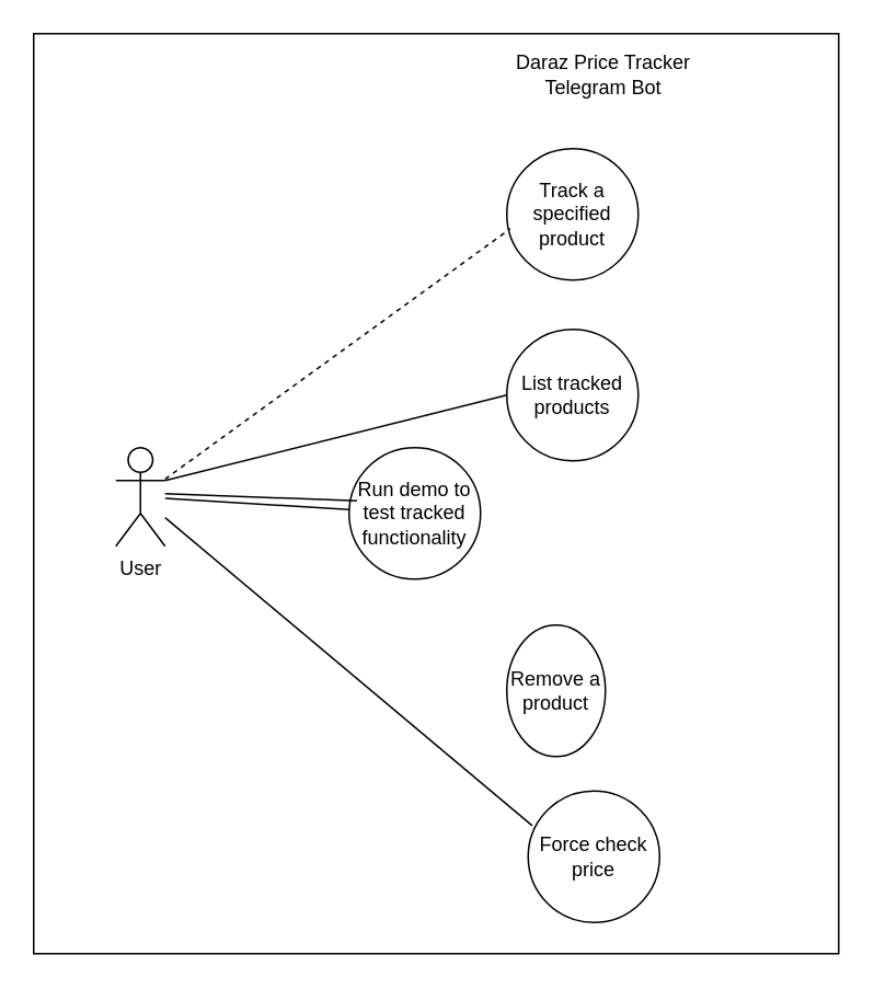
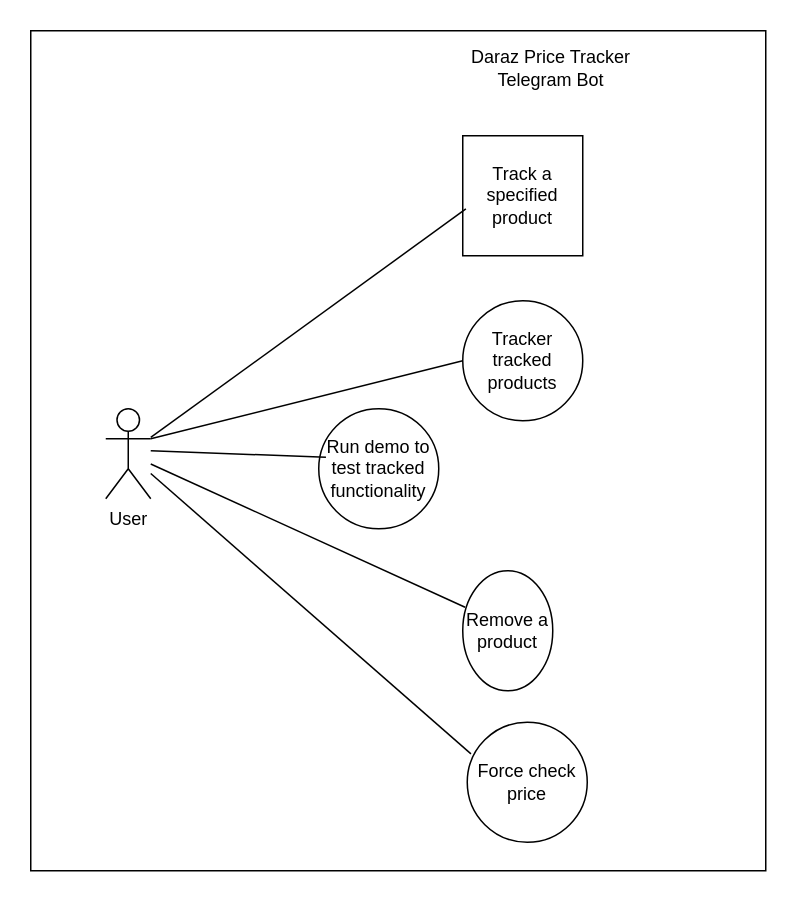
- <mxCell id="3" value="Track a specified product" style="ellipse;whiteSpace=wrap;html=1;aspect=fixed;" parent="1" vertex="1"><mxGeometry x="308" y="90" width="80" height="80" as="geometry" /></mxCell>
+ <mxCell id="3" value="Track a specified product" style="whiteSpace=wrap;html=1;aspect=fixed;rounded=0;" parent="1" vertex="1"><mxGeometry x="308" y="90" width="80" height="80" as="geometry" /></mxCell>
- <mxCell id="10" style="rounded=0;orthogonalLoop=1;jettySize=auto;html=1;entryX=0.026;entryY=0.61;entryDx=0;entryDy=0;entryPerimeter=0;endArrow=none;endFill=0;dashed=1;" parent="1" source="9" target="3" edge="1"><mxGeometry relative="1" as="geometry" /></mxCell>
+ <mxCell id="10" style="rounded=0;orthogonalLoop=1;jettySize=auto;html=1;entryX=0.026;entryY=0.61;entryDx=0;entryDy=0;entryPerimeter=0;endArrow=none;endFill=0;" parent="1" source="9" target="3" edge="1"><mxGeometry relative="1" as="geometry" /></mxCell>
- <mxCell id="5" value="&lt;div&gt;List tracked products&lt;/div&gt;" style="ellipse;whiteSpace=wrap;html=1;aspect=fixed;" parent="1" vertex="1"><mxGeometry x="308" y="200" width="80" height="80" as="geometry" /></mxCell>
+ <mxCell id="5" value="&lt;div&gt;Tracker tracked products&lt;/div&gt;" style="ellipse;whiteSpace=wrap;html=1;aspect=fixed;" parent="1" vertex="1"><mxGeometry x="308" y="200" width="80" height="80" as="geometry" /></mxCell>
- <mxCell id="12" style="rounded=0;orthogonalLoop=1;jettySize=auto;html=1;endArrow=none;endFill=0;" parent="1" source="9" target="7" edge="1"><mxGeometry relative="1" as="geometry"><mxPoint x="0" y="319" as="sourcePoint" /><mxPoint x="328" y="260" as="targetPoint" /></mxGeometry></mxCell>
+ <mxCell id="12" style="rounded=0;orthogonalLoop=1;jettySize=auto;html=1;entryX=0.026;entryY=0.304;entryDx=0;entryDy=0;endArrow=none;endFill=0;entryPerimeter=0;" parent="1" source="9" target="6" edge="1"><mxGeometry relative="1" as="geometry"><mxPoint x="0" y="319" as="sourcePoint" /><mxPoint x="328" y="260" as="targetPoint" /></mxGeometry></mxCell>
- <mxCell id="4" value="Force check price" style="ellipse;whiteSpace=wrap;html=1;aspect=fixed;" parent="1" vertex="1"><mxGeometry x="321" y="481" width="80" height="80" as="geometry" /></mxCell>
+ <mxCell id="4" value="Force check price" style="ellipse;whiteSpace=wrap;html=1;aspect=fixed;" parent="1" vertex="1"><mxGeometry x="311" y="481" width="80" height="80" as="geometry" /></mxCell>
